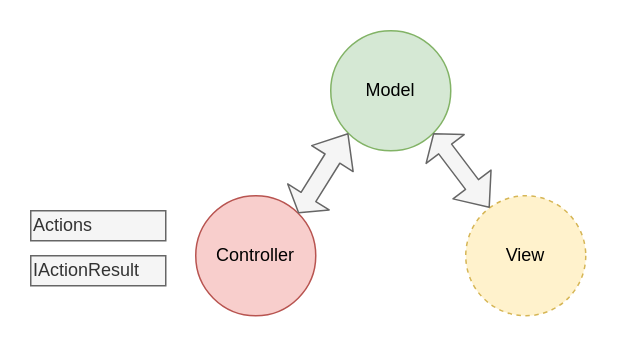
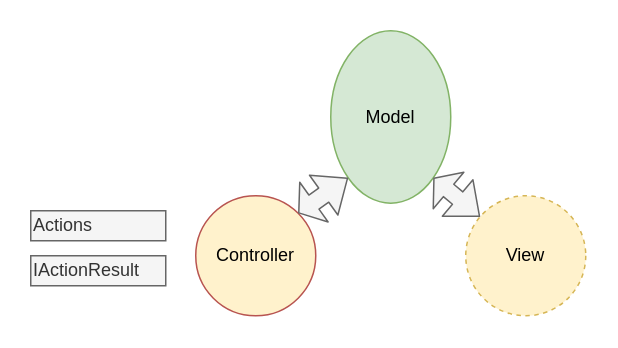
- <mxCell id="2" value="Model" style="ellipse;whiteSpace=wrap;html=1;aspect=fixed;fillColor=#d5e8d4;strokeColor=#82b366;" parent="1" vertex="1"><mxGeometry x="220" y="20" width="80" height="80" as="geometry" /></mxCell>
+ <mxCell id="2" value="Model" style="ellipse;whiteSpace=wrap;html=1;aspect=fixed;fillColor=#d5e8d4;strokeColor=#82b366;" parent="1" vertex="1"><mxGeometry x="220" y="20" width="80" height="115" as="geometry" /></mxCell>
- <mxCell id="3" value="Controller" style="ellipse;whiteSpace=wrap;html=1;aspect=fixed;fillColor=#f8cecc;strokeColor=#b85450;" parent="1" vertex="1"><mxGeometry x="130" y="130" width="80" height="80" as="geometry" /></mxCell>
+ <mxCell id="3" value="Controller" style="ellipse;whiteSpace=wrap;html=1;aspect=fixed;fillColor=#fff2cc;strokeColor=#b85450;" parent="1" vertex="1"><mxGeometry x="130" y="130" width="80" height="80" as="geometry" /></mxCell>
